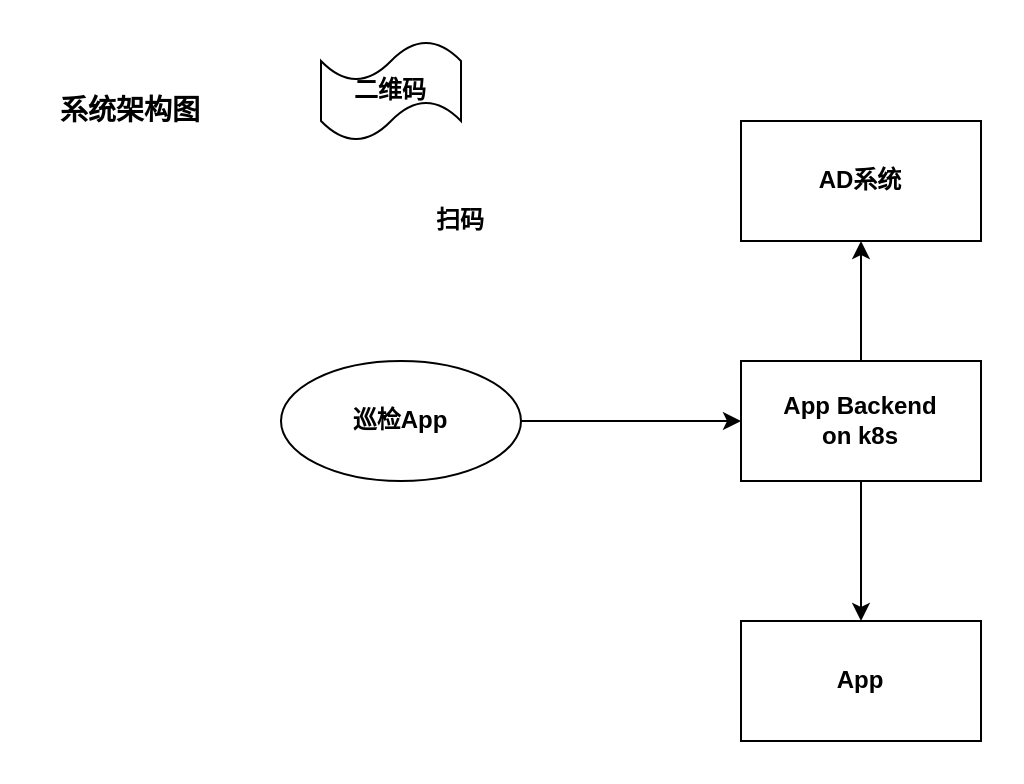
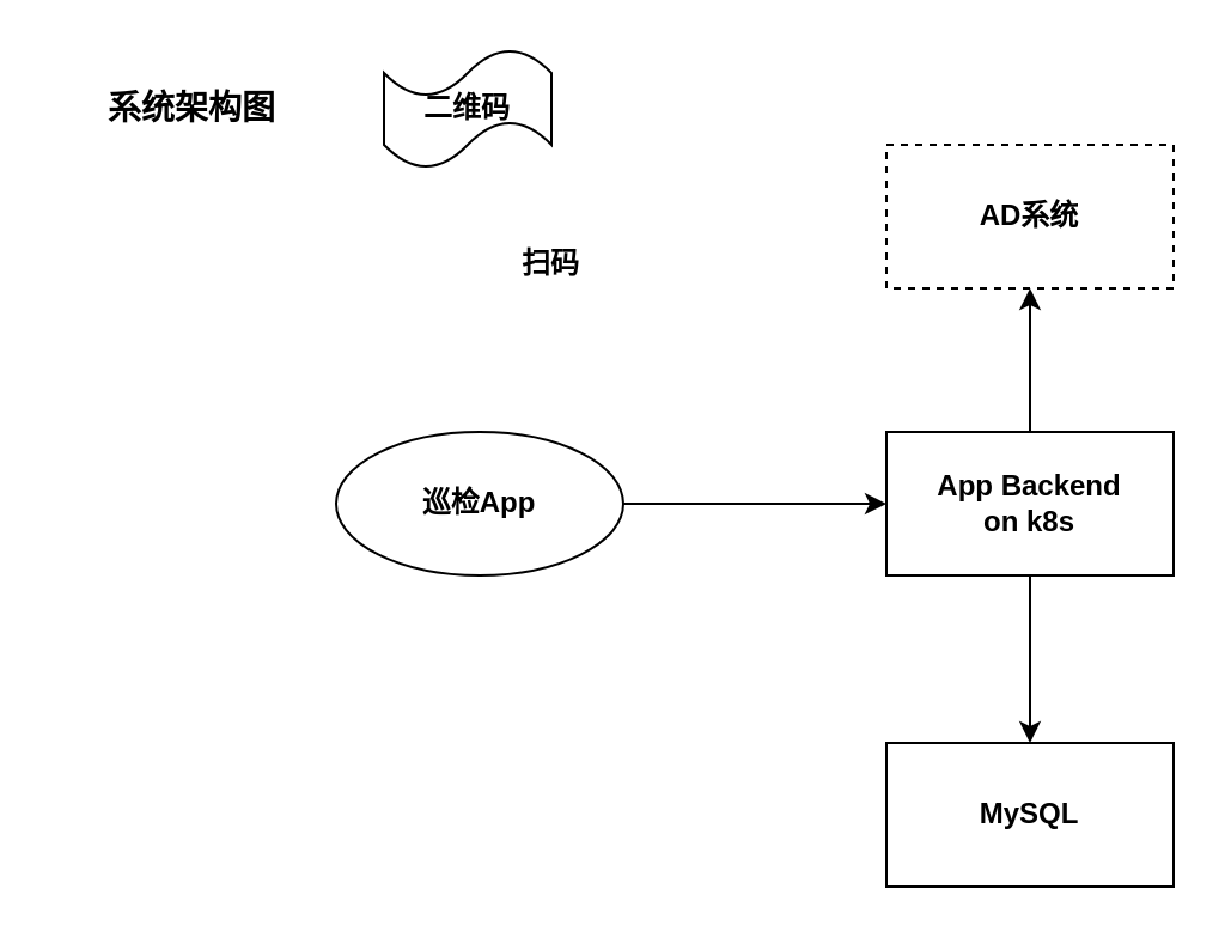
- <mxCell id="11" value="&lt;b&gt;&lt;font style=&quot;font-size: 14px;&quot;&gt;系统架构图&lt;/font&gt;&lt;/b&gt;" style="text;html=1;align=center;verticalAlign=middle;whiteSpace=wrap;rounded=0;" vertex="1" parent="1"><mxGeometry x="20" y="40" width="90" height="30" as="geometry" /></mxCell>
+ <mxCell id="11" value="&lt;b&gt;&lt;font style=&quot;font-size: 14px;&quot;&gt;系统架构图&lt;/font&gt;&lt;/b&gt;" style="text;html=1;align=center;verticalAlign=middle;whiteSpace=wrap;rounded=0;" vertex="1" parent="1"><mxGeometry x="35" y="30" width="90" height="30" as="geometry" /></mxCell>
- <mxCell id="10" value="&lt;b&gt;AD系统&lt;/b&gt;" style="rounded=0;whiteSpace=wrap;html=1;" vertex="1" parent="1"><mxGeometry x="370" y="60" width="120" height="60" as="geometry" /></mxCell>
+ <mxCell id="10" value="&lt;b&gt;AD系统&lt;/b&gt;" style="rounded=0;whiteSpace=wrap;html=1;dashed=1;" vertex="1" parent="1"><mxGeometry x="370" y="60" width="120" height="60" as="geometry" /></mxCell>
- <mxCell id="7" value="&lt;b&gt;App&lt;/b&gt;" style="rounded=0;whiteSpace=wrap;html=1;" vertex="1" parent="1"><mxGeometry x="370" y="310" width="120" height="60" as="geometry" /></mxCell>
+ <mxCell id="7" value="&lt;b&gt;MySQL&lt;/b&gt;" style="rounded=0;whiteSpace=wrap;html=1;" vertex="1" parent="1"><mxGeometry x="370" y="310" width="120" height="60" as="geometry" /></mxCell>
